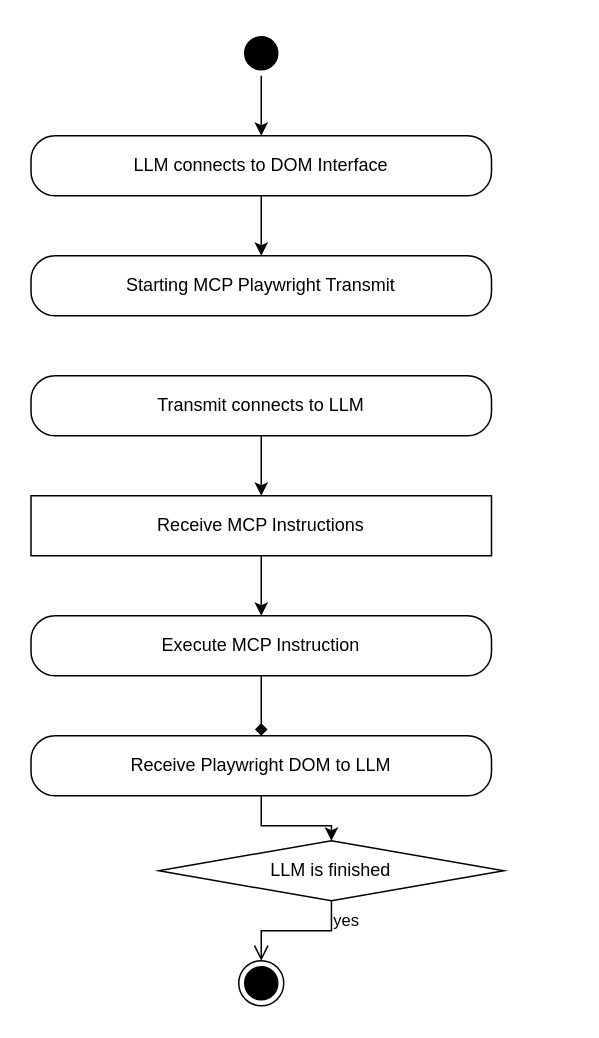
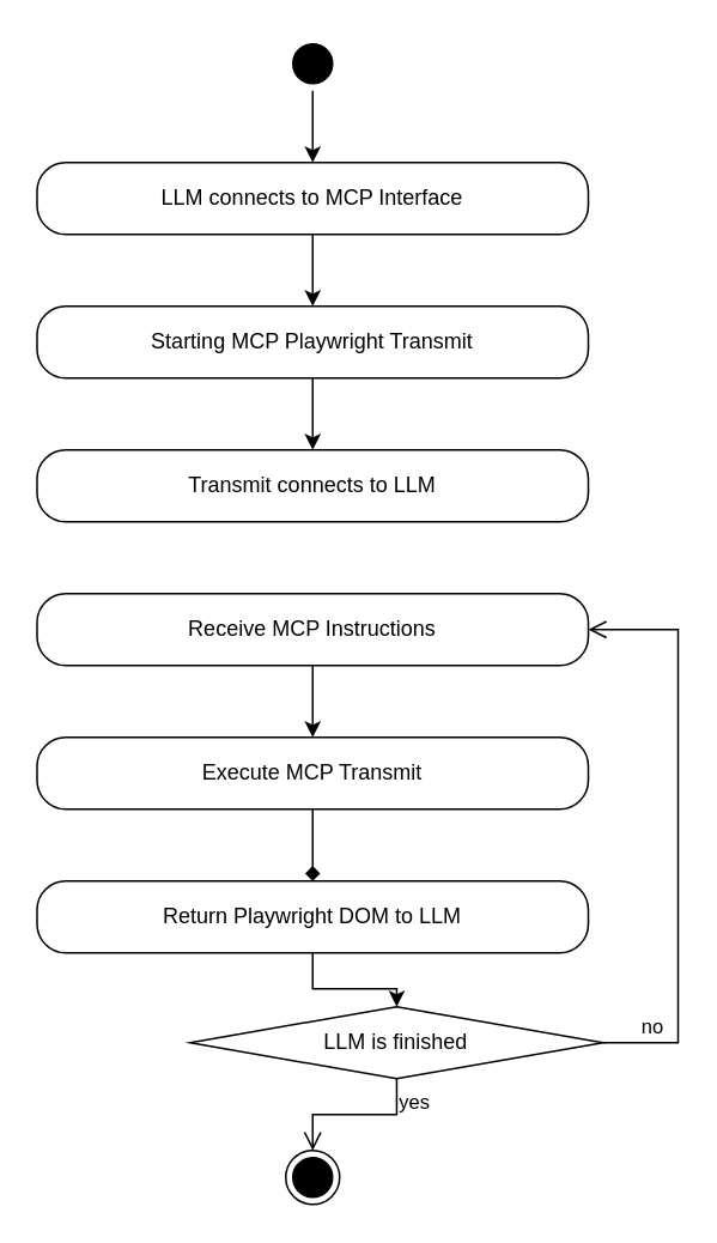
- <mxCell id="5" value="&lt;div&gt;LLM connects to DOM Interface&lt;/div&gt;" style="rounded=1;whiteSpace=wrap;html=1;arcSize=40;fontColor=#000000;fillColor=default;strokeColor=light-dark(#000000,#000000);fillStyle=auto;" vertex="1" parent="1"><mxGeometry x="20" y="90" width="307" height="40" as="geometry" /></mxCell>
+ <mxCell id="5" value="&lt;div&gt;LLM connects to MCP Interface&lt;/div&gt;" style="rounded=1;whiteSpace=wrap;html=1;arcSize=40;fontColor=#000000;fillColor=default;strokeColor=light-dark(#000000,#000000);fillStyle=auto;" vertex="1" parent="1"><mxGeometry x="20" y="90" width="307" height="40" as="geometry" /></mxCell>
+ <mxCell id="6" style="edgeStyle=orthogonalEdgeStyle;rounded=0;orthogonalLoop=1;jettySize=auto;html=1;" edge="1" parent="1" source="7" target="10"><mxGeometry relative="1" as="geometry" /></mxCell>
- <mxCell id="9" style="edgeStyle=orthogonalEdgeStyle;rounded=0;orthogonalLoop=1;jettySize=auto;html=1;" edge="1" parent="1" source="10" target="12"><mxGeometry relative="1" as="geometry" /></mxCell>
- <mxCell id="12" value="Receive MCP Instructions" style="whiteSpace=wrap;html=1;arcSize=40;fontColor=#000000;fillColor=default;strokeColor=light-dark(#000000,#000000);fillStyle=auto;rounded=0;" vertex="1" parent="1"><mxGeometry x="20" y="330" width="307" height="40" as="geometry" /></mxCell>
+ <mxCell id="12" value="Receive MCP Instructions" style="rounded=1;whiteSpace=wrap;html=1;arcSize=40;fontColor=#000000;fillColor=default;strokeColor=light-dark(#000000,#000000);fillStyle=auto;" vertex="1" parent="1"><mxGeometry x="20" y="330" width="307" height="40" as="geometry" /></mxCell>
- <mxCell id="14" value="Execute MCP Instruction" style="rounded=1;whiteSpace=wrap;html=1;arcSize=40;fontColor=#000000;fillColor=default;strokeColor=light-dark(#000000,#000000);fillStyle=auto;" vertex="1" parent="1"><mxGeometry x="20" y="410" width="307" height="40" as="geometry" /></mxCell>
+ <mxCell id="14" value="Execute MCP Transmit" style="rounded=1;whiteSpace=wrap;html=1;arcSize=40;fontColor=#000000;fillColor=default;strokeColor=light-dark(#000000,#000000);fillStyle=auto;" vertex="1" parent="1"><mxGeometry x="20" y="410" width="307" height="40" as="geometry" /></mxCell>
+ <mxCell id="18" value="no" style="edgeStyle=orthogonalEdgeStyle;html=1;align=left;verticalAlign=bottom;endArrow=open;endSize=8;strokeColor=light-dark(#000000,#000000);rounded=0;entryX=1;entryY=0.5;entryDx=0;entryDy=0;exitX=1;exitY=0.5;exitDx=0;exitDy=0;" edge="1" source="17" parent="1" target="12"><mxGeometry x="-0.878" relative="1" as="geometry"><mxPoint x="307" y="580" as="targetPoint" /><Array as="points"><mxPoint x="377" y="580" /><mxPoint x="377" y="350" /></Array><mxPoint as="offset" /></mxGeometry></mxCell>
- <mxCell id="16" value="Receive Playwright DOM to LLM" style="rounded=1;whiteSpace=wrap;html=1;arcSize=40;fontColor=#000000;fillColor=default;strokeColor=light-dark(#000000,#000000);fillStyle=auto;" vertex="1" parent="1"><mxGeometry x="20" y="490" width="307" height="40" as="geometry" /></mxCell>
+ <mxCell id="16" value="Return Playwright DOM to LLM" style="rounded=1;whiteSpace=wrap;html=1;arcSize=40;fontColor=#000000;fillColor=default;strokeColor=light-dark(#000000,#000000);fillStyle=auto;" vertex="1" parent="1"><mxGeometry x="20" y="490" width="307" height="40" as="geometry" /></mxCell>
